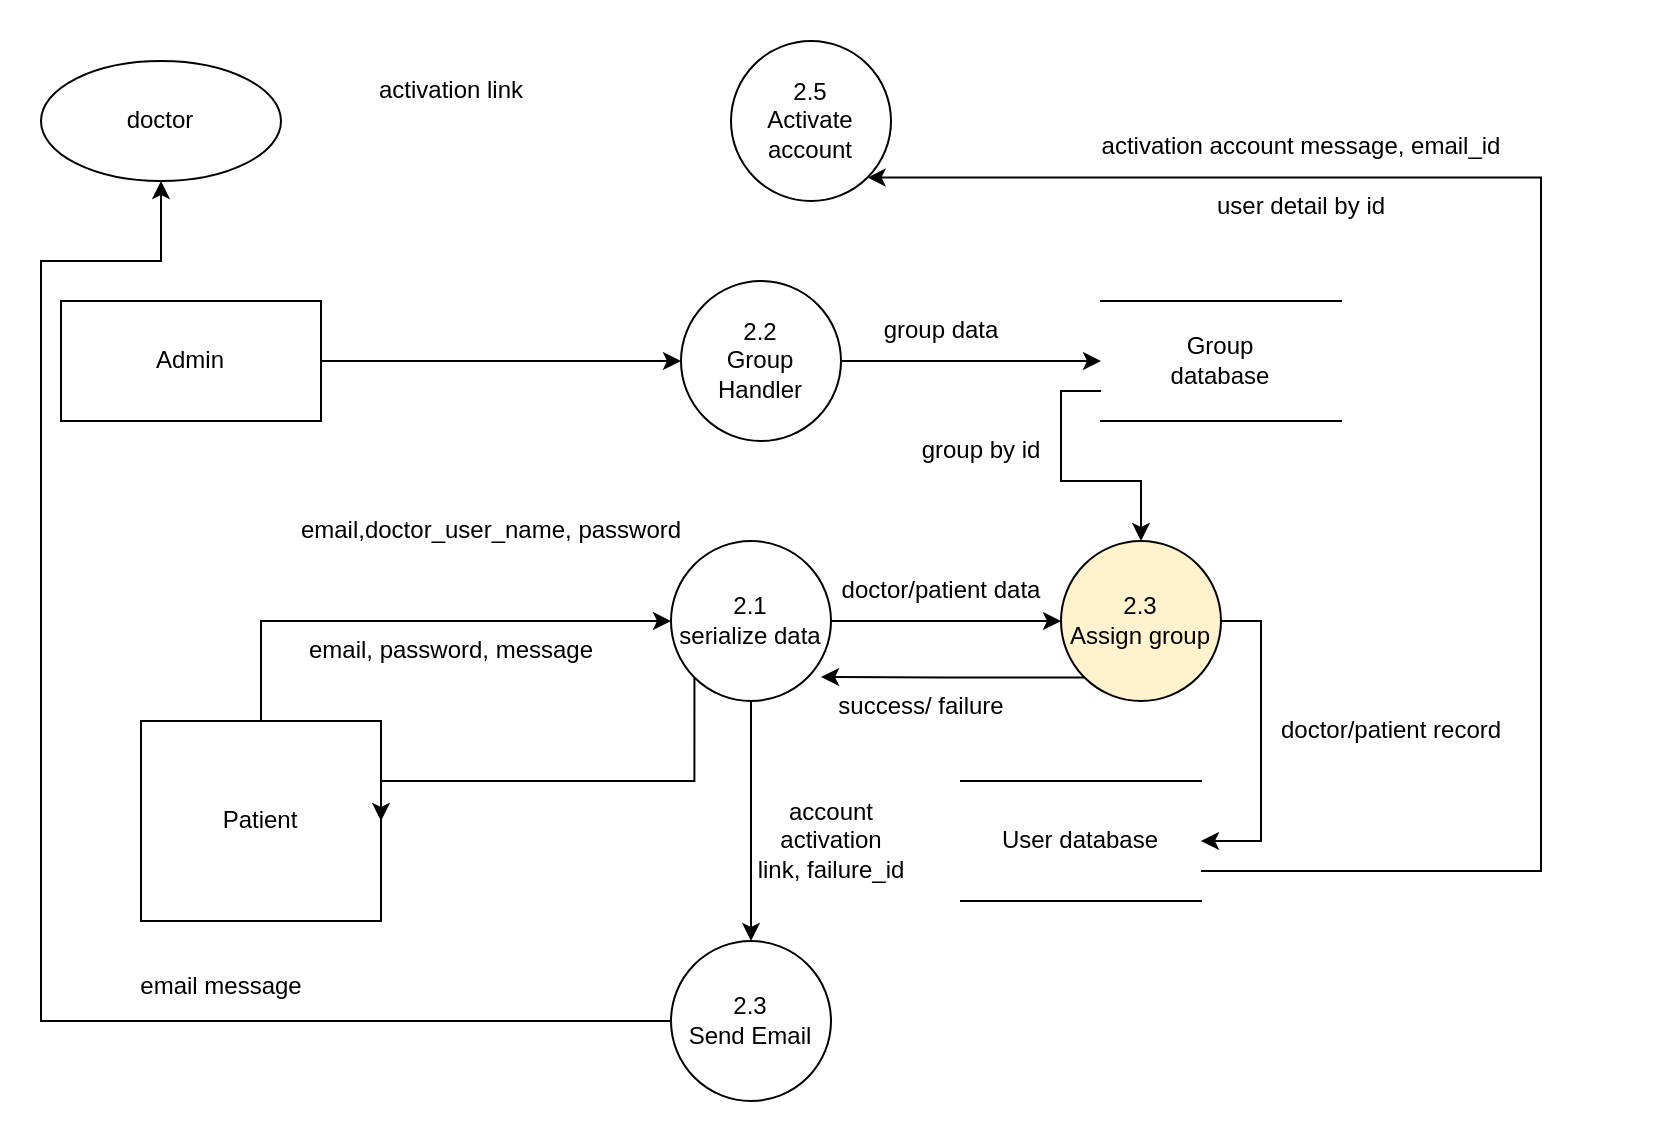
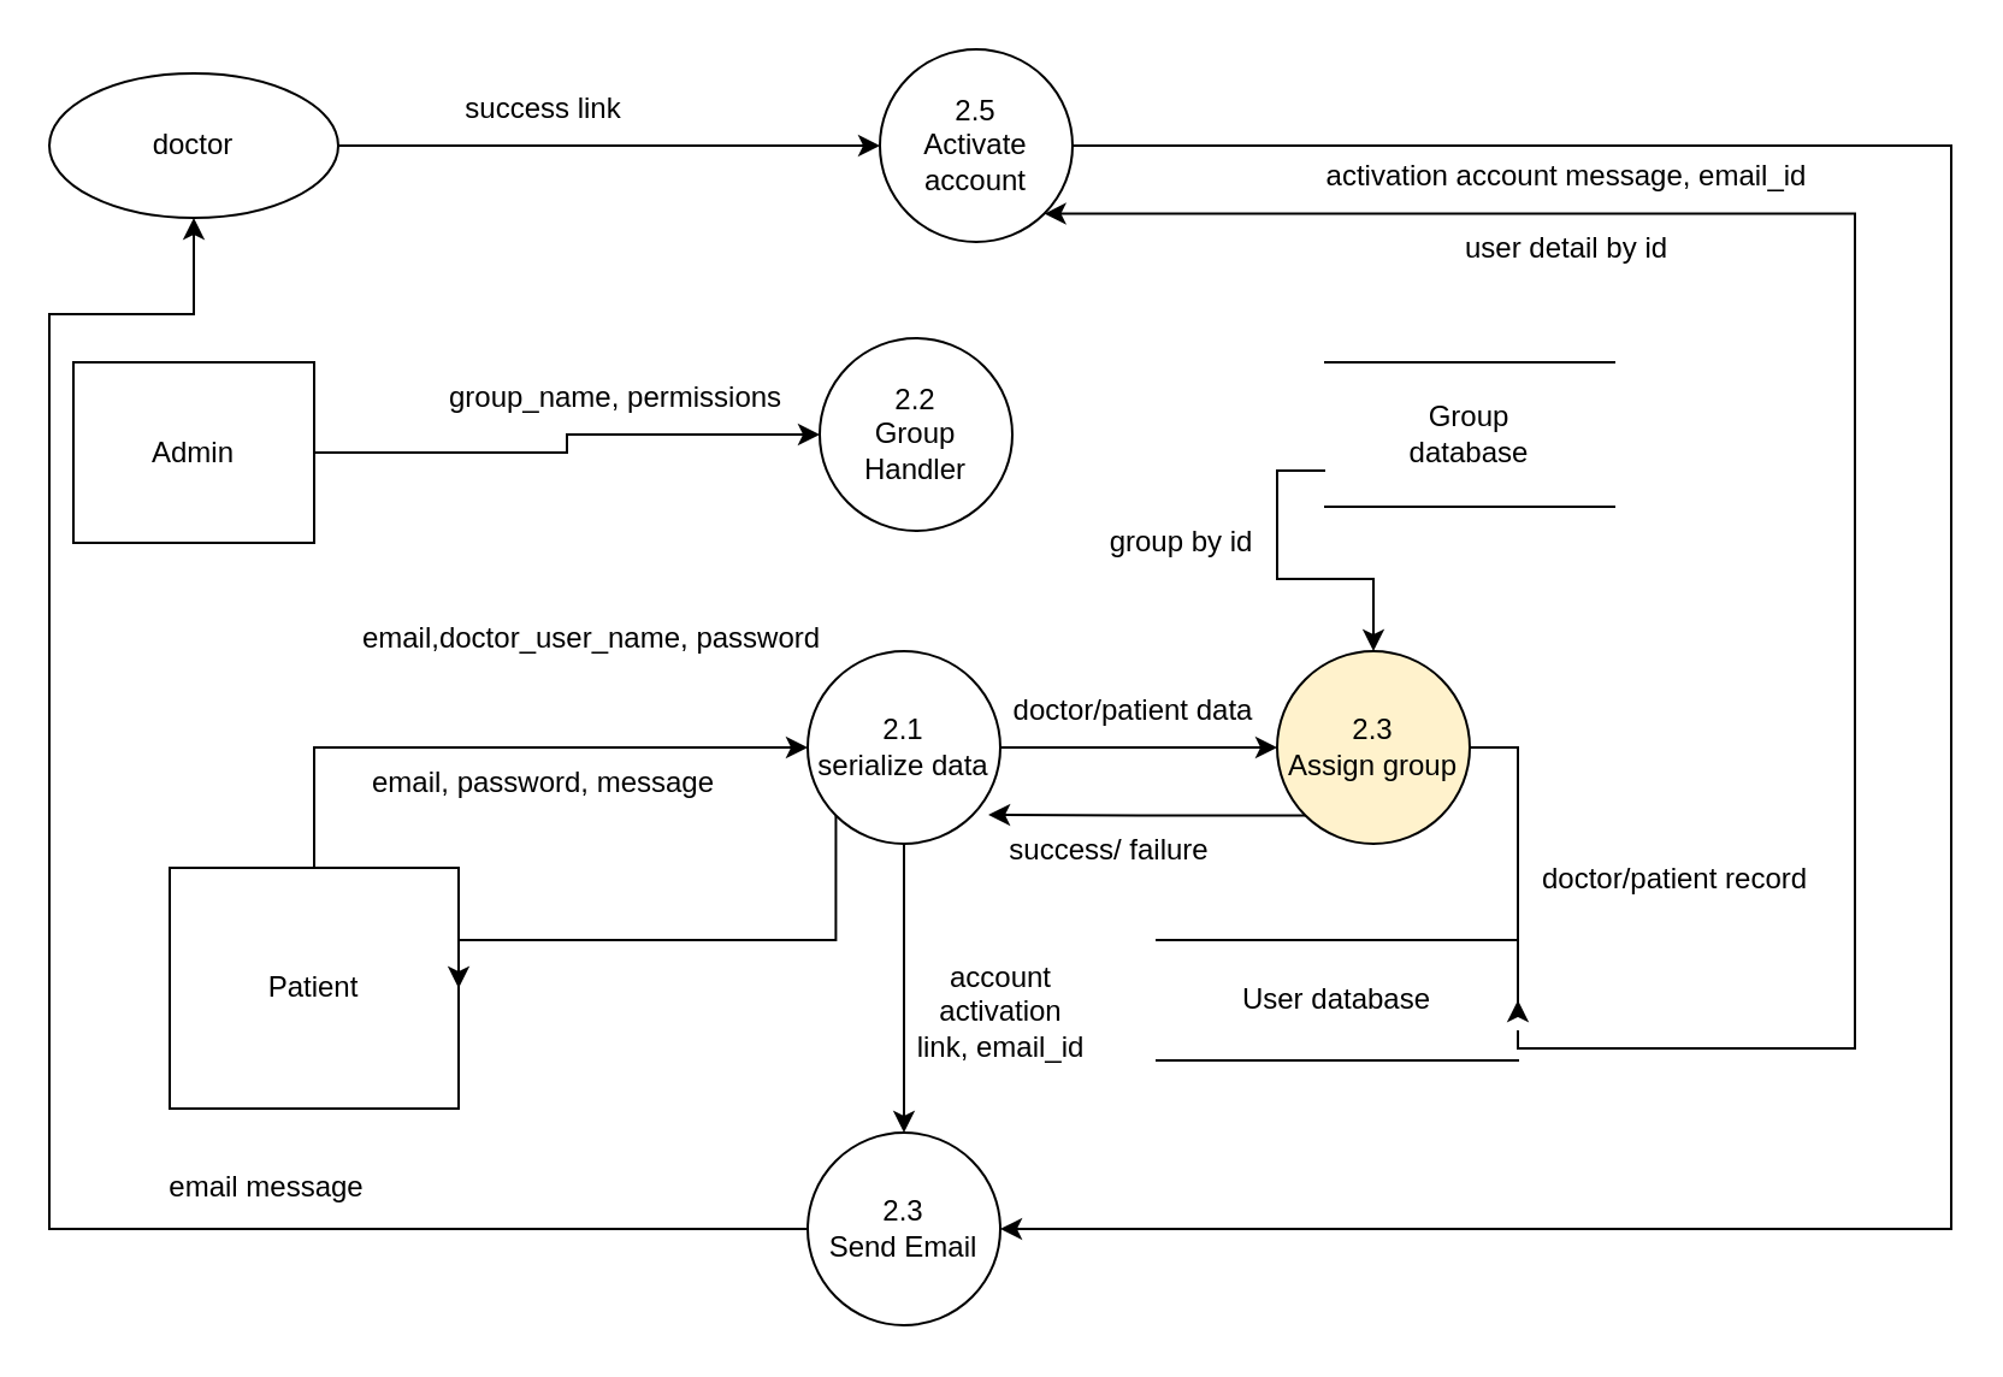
- <mxCell id="34" value="activation link" style="text;html=1;align=center;verticalAlign=middle;resizable=0;points=[];autosize=1;strokeColor=none;fillColor=none;" vertex="1" parent="1"><mxGeometry x="175" y="30" width="100" height="30" as="geometry" /></mxCell>
+ <mxCell id="34" value="success link" style="text;html=1;align=center;verticalAlign=middle;resizable=0;points=[];autosize=1;strokeColor=none;fillColor=none;" vertex="1" parent="1"><mxGeometry x="175" y="30" width="100" height="30" as="geometry" /></mxCell>
+ <mxCell id="9" style="edgeStyle=orthogonalEdgeStyle;rounded=0;orthogonalLoop=1;jettySize=auto;html=1;exitX=1;exitY=0.5;exitDx=0;exitDy=0;entryX=0;entryY=0.5;entryDx=0;entryDy=0;" edge="1" parent="1" source="37" target="33"><mxGeometry relative="1" as="geometry" /></mxCell>
+ <mxCell id="15" value="group_name, permissions" style="text;html=1;align=center;verticalAlign=middle;resizable=0;points=[];autosize=1;strokeColor=none;fillColor=none;" vertex="1" parent="1"><mxGeometry x="175" y="150" width="160" height="30" as="geometry" /></mxCell>
- <mxCell id="17" value="group data" style="text;html=1;align=center;verticalAlign=middle;resizable=0;points=[];autosize=1;strokeColor=none;fillColor=none;" vertex="1" parent="1"><mxGeometry x="430" y="150" width="80" height="30" as="geometry" /></mxCell>
- <mxCell id="10" value="Admin" style="rounded=0;whiteSpace=wrap;html=1;" vertex="1" parent="1"><mxGeometry x="30" y="150" width="130" height="60" as="geometry" /></mxCell>
+ <mxCell id="10" value="Admin" style="rounded=0;whiteSpace=wrap;html=1;" vertex="1" parent="1"><mxGeometry x="30" y="150" width="100" height="75" as="geometry" /></mxCell>
- <mxCell id="12" style="edgeStyle=orthogonalEdgeStyle;rounded=0;orthogonalLoop=1;jettySize=auto;html=1;exitX=1;exitY=0.5;exitDx=0;exitDy=0;" edge="1" parent="1" source="14" target="16"><mxGeometry relative="1" as="geometry" /></mxCell>
+ <mxCell id="31" style="edgeStyle=orthogonalEdgeStyle;rounded=0;orthogonalLoop=1;jettySize=auto;html=1;exitX=1;exitY=0.5;exitDx=0;exitDy=0;entryX=1;entryY=0.5;entryDx=0;entryDy=0;" edge="1" parent="1" source="33" target="28"><mxGeometry relative="1" as="geometry"><Array as="points"><mxPoint x="810" y="60" /><mxPoint x="810" y="510" /></Array></mxGeometry></mxCell>
- <mxCell id="29" value="account&lt;br&gt;activation&lt;br&gt;link, failure_id" style="text;html=1;align=center;verticalAlign=middle;resizable=0;points=[];autosize=1;strokeColor=none;fillColor=none;" vertex="1" parent="1"><mxGeometry x="370" y="390" width="90" height="60" as="geometry" /></mxCell>
+ <mxCell id="29" value="account&lt;br&gt;activation&lt;br&gt;link, email_id" style="text;html=1;align=center;verticalAlign=middle;resizable=0;points=[];autosize=1;strokeColor=none;fillColor=none;" vertex="1" parent="1"><mxGeometry x="370" y="390" width="90" height="60" as="geometry" /></mxCell>
- <mxCell id="23" value="User database" style="shape=partialRectangle;whiteSpace=wrap;html=1;left=0;right=0;fillColor=none;" vertex="1" parent="1"><mxGeometry x="480" y="390" width="120" height="60" as="geometry" /></mxCell>
+ <mxCell id="23" value="User database" style="shape=partialRectangle;whiteSpace=wrap;html=1;left=0;right=0;fillColor=none;" vertex="1" parent="1"><mxGeometry x="480" y="390" width="150" height="50" as="geometry" /></mxCell>
